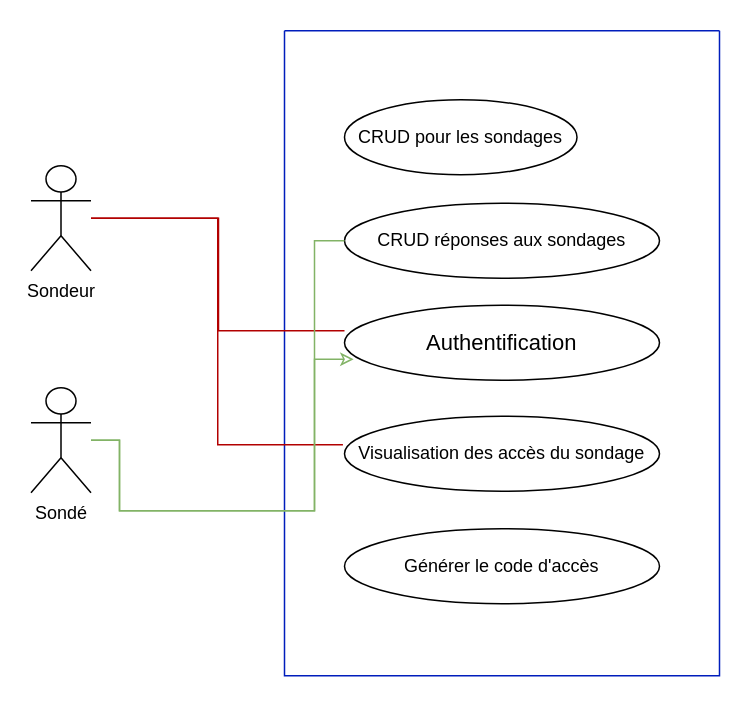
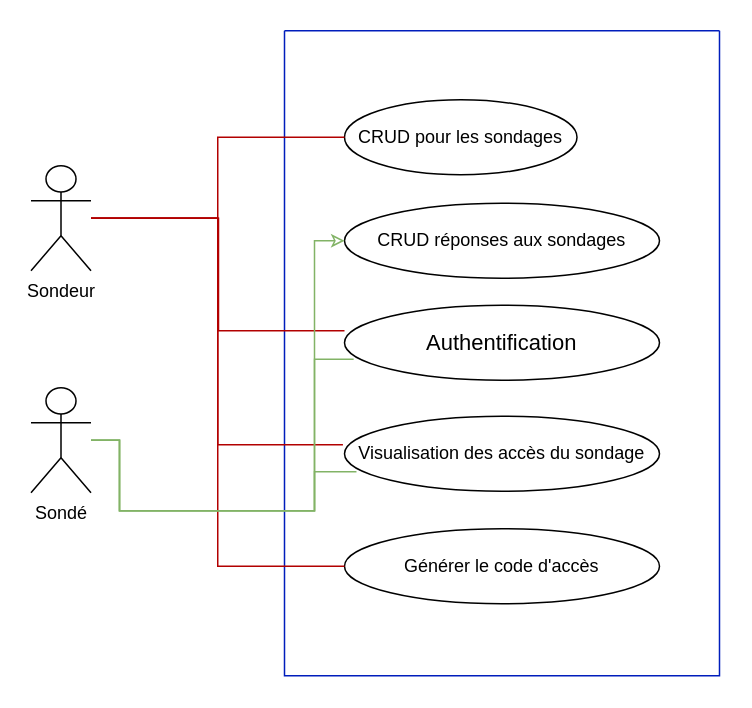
+ <mxCell id="9" value="" style="edgeStyle=orthogonalEdgeStyle;rounded=0;orthogonalLoop=1;jettySize=auto;html=1;endArrow=none;endFill=0;entryX=0;entryY=0.5;entryDx=0;entryDy=0;fillColor=#e51400;strokeColor=#B20000;" edge="1" parent="1" source="12" target="3"><mxGeometry relative="1" as="geometry"><mxPoint x="179" y="152" as="targetPoint" /></mxGeometry></mxCell>
- <mxCell id="13" value="" style="edgeStyle=orthogonalEdgeStyle;rounded=0;orthogonalLoop=1;jettySize=auto;html=1;endArrow=none;endFill=0;fillColor=#d5e8d4;strokeColor=#82b366;gradientColor=#97d077;entryX=0;entryY=0.5;entryDx=0;entryDy=0;" edge="1" parent="1" source="16" target="4"><mxGeometry relative="1" as="geometry"><mxPoint x="229" y="90" as="targetPoint" /><Array as="points"><mxPoint x="79" y="293" /><mxPoint x="79" y="340" /><mxPoint x="209" y="340" /><mxPoint x="209" y="160" /></Array></mxGeometry></mxCell>
+ <mxCell id="13" value="" style="edgeStyle=orthogonalEdgeStyle;rounded=0;orthogonalLoop=1;jettySize=auto;html=1;endArrow=classic;endFill=0;fillColor=#d5e8d4;strokeColor=#82b366;gradientColor=#97d077;entryX=0;entryY=0.5;entryDx=0;entryDy=0;" edge="1" parent="1" source="16" target="4"><mxGeometry relative="1" as="geometry"><mxPoint x="229" y="90" as="targetPoint" /><Array as="points"><mxPoint x="79" y="293" /><mxPoint x="79" y="340" /><mxPoint x="209" y="340" /><mxPoint x="209" y="160" /></Array></mxGeometry></mxCell>
- <mxCell id="14" value="" style="edgeStyle=orthogonalEdgeStyle;rounded=0;orthogonalLoop=1;jettySize=auto;html=1;endArrow=classic;endFill=0;entryX=0.029;entryY=0.72;entryDx=0;entryDy=0;entryPerimeter=0;fillColor=#d5e8d4;gradientColor=#97d077;strokeColor=#82b366;" edge="1" parent="1" source="16" target="5"><mxGeometry relative="1" as="geometry"><mxPoint x="139" y="430" as="targetPoint" /><Array as="points"><mxPoint x="79" y="293" /><mxPoint x="79" y="340" /><mxPoint x="209" y="340" /><mxPoint x="209" y="239" /></Array></mxGeometry></mxCell>
+ <mxCell id="14" value="" style="edgeStyle=orthogonalEdgeStyle;rounded=0;orthogonalLoop=1;jettySize=auto;html=1;endArrow=none;endFill=0;entryX=0.029;entryY=0.72;entryDx=0;entryDy=0;entryPerimeter=0;fillColor=#d5e8d4;gradientColor=#97d077;strokeColor=#82b366;" edge="1" parent="1" source="16" target="5"><mxGeometry relative="1" as="geometry"><mxPoint x="139" y="430" as="targetPoint" /><Array as="points"><mxPoint x="79" y="293" /><mxPoint x="79" y="340" /><mxPoint x="209" y="340" /><mxPoint x="209" y="239" /></Array></mxGeometry></mxCell>
+ <mxCell id="15" value="" style="edgeStyle=orthogonalEdgeStyle;rounded=0;orthogonalLoop=1;jettySize=auto;html=1;endArrow=none;endFill=0;entryX=0.038;entryY=0.74;entryDx=0;entryDy=0;entryPerimeter=0;fillColor=#d5e8d4;gradientColor=#97d077;strokeColor=#82b366;" edge="1" parent="1" source="16" target="6"><mxGeometry relative="1" as="geometry"><mxPoint x="129" y="410" as="targetPoint" /><Array as="points"><mxPoint x="79" y="293" /><mxPoint x="79" y="340" /><mxPoint x="209" y="340" /><mxPoint x="209" y="314" /></Array></mxGeometry></mxCell>
+ <mxCell id="11" value="" style="edgeStyle=orthogonalEdgeStyle;rounded=0;orthogonalLoop=1;jettySize=auto;html=1;endArrow=none;endFill=0;entryX=0;entryY=0.5;entryDx=0;entryDy=0;fillColor=#e51400;strokeColor=#B20000;" edge="1" parent="1" source="12" target="7"><mxGeometry relative="1" as="geometry"><mxPoint x="149" y="380" as="targetPoint" /></mxGeometry></mxCell>
